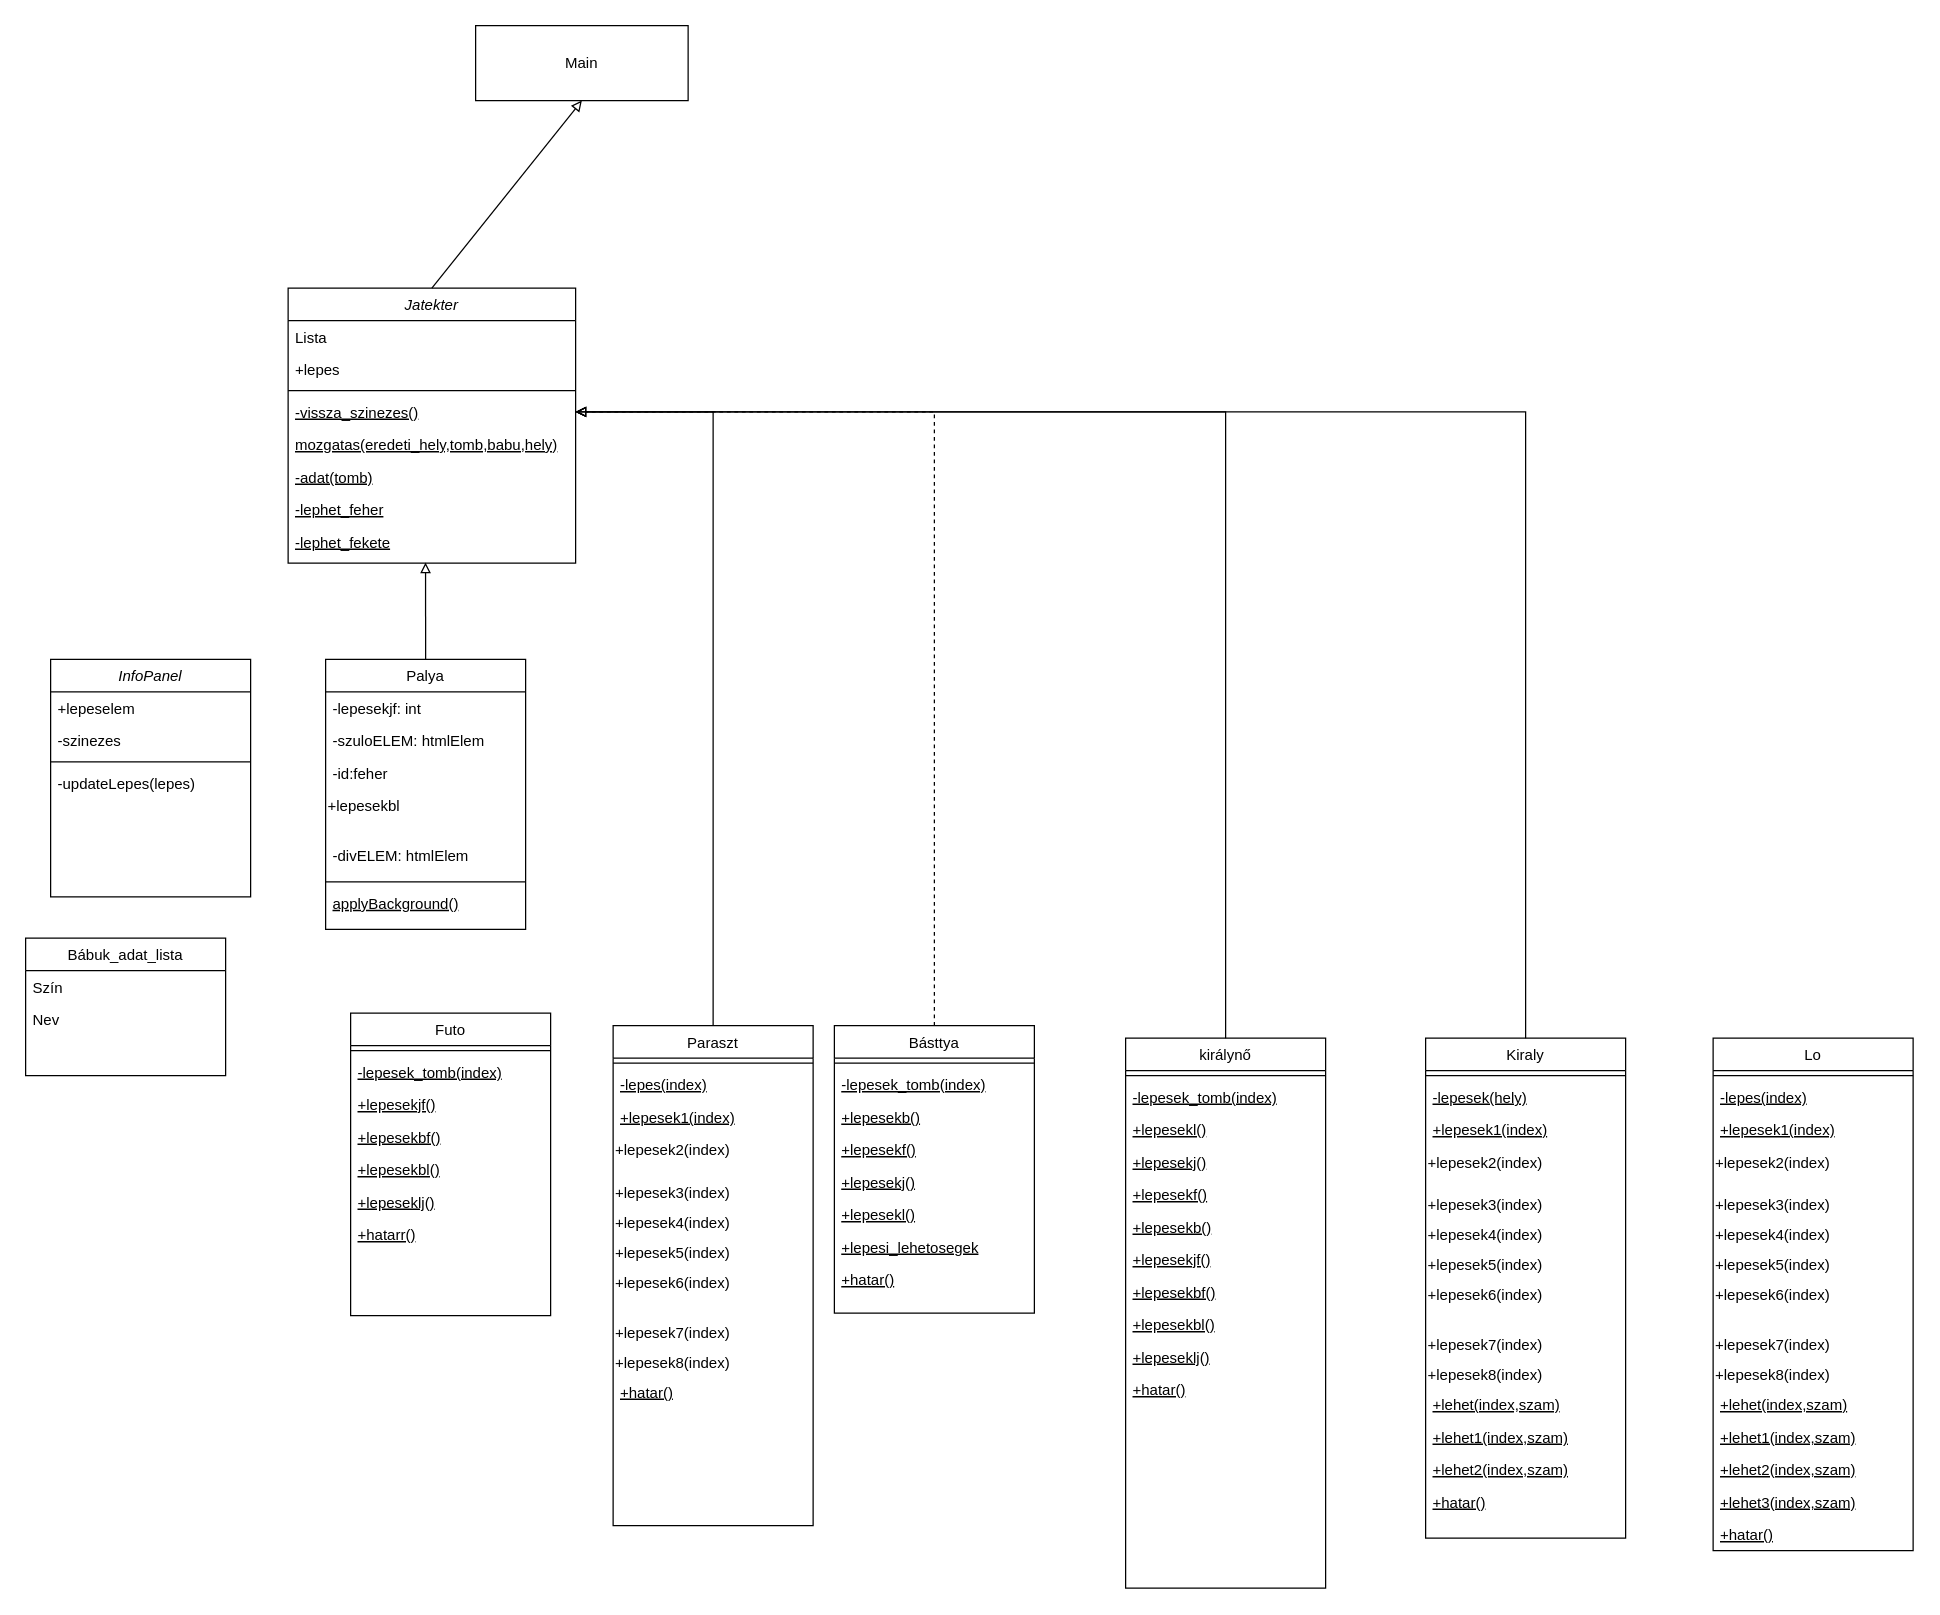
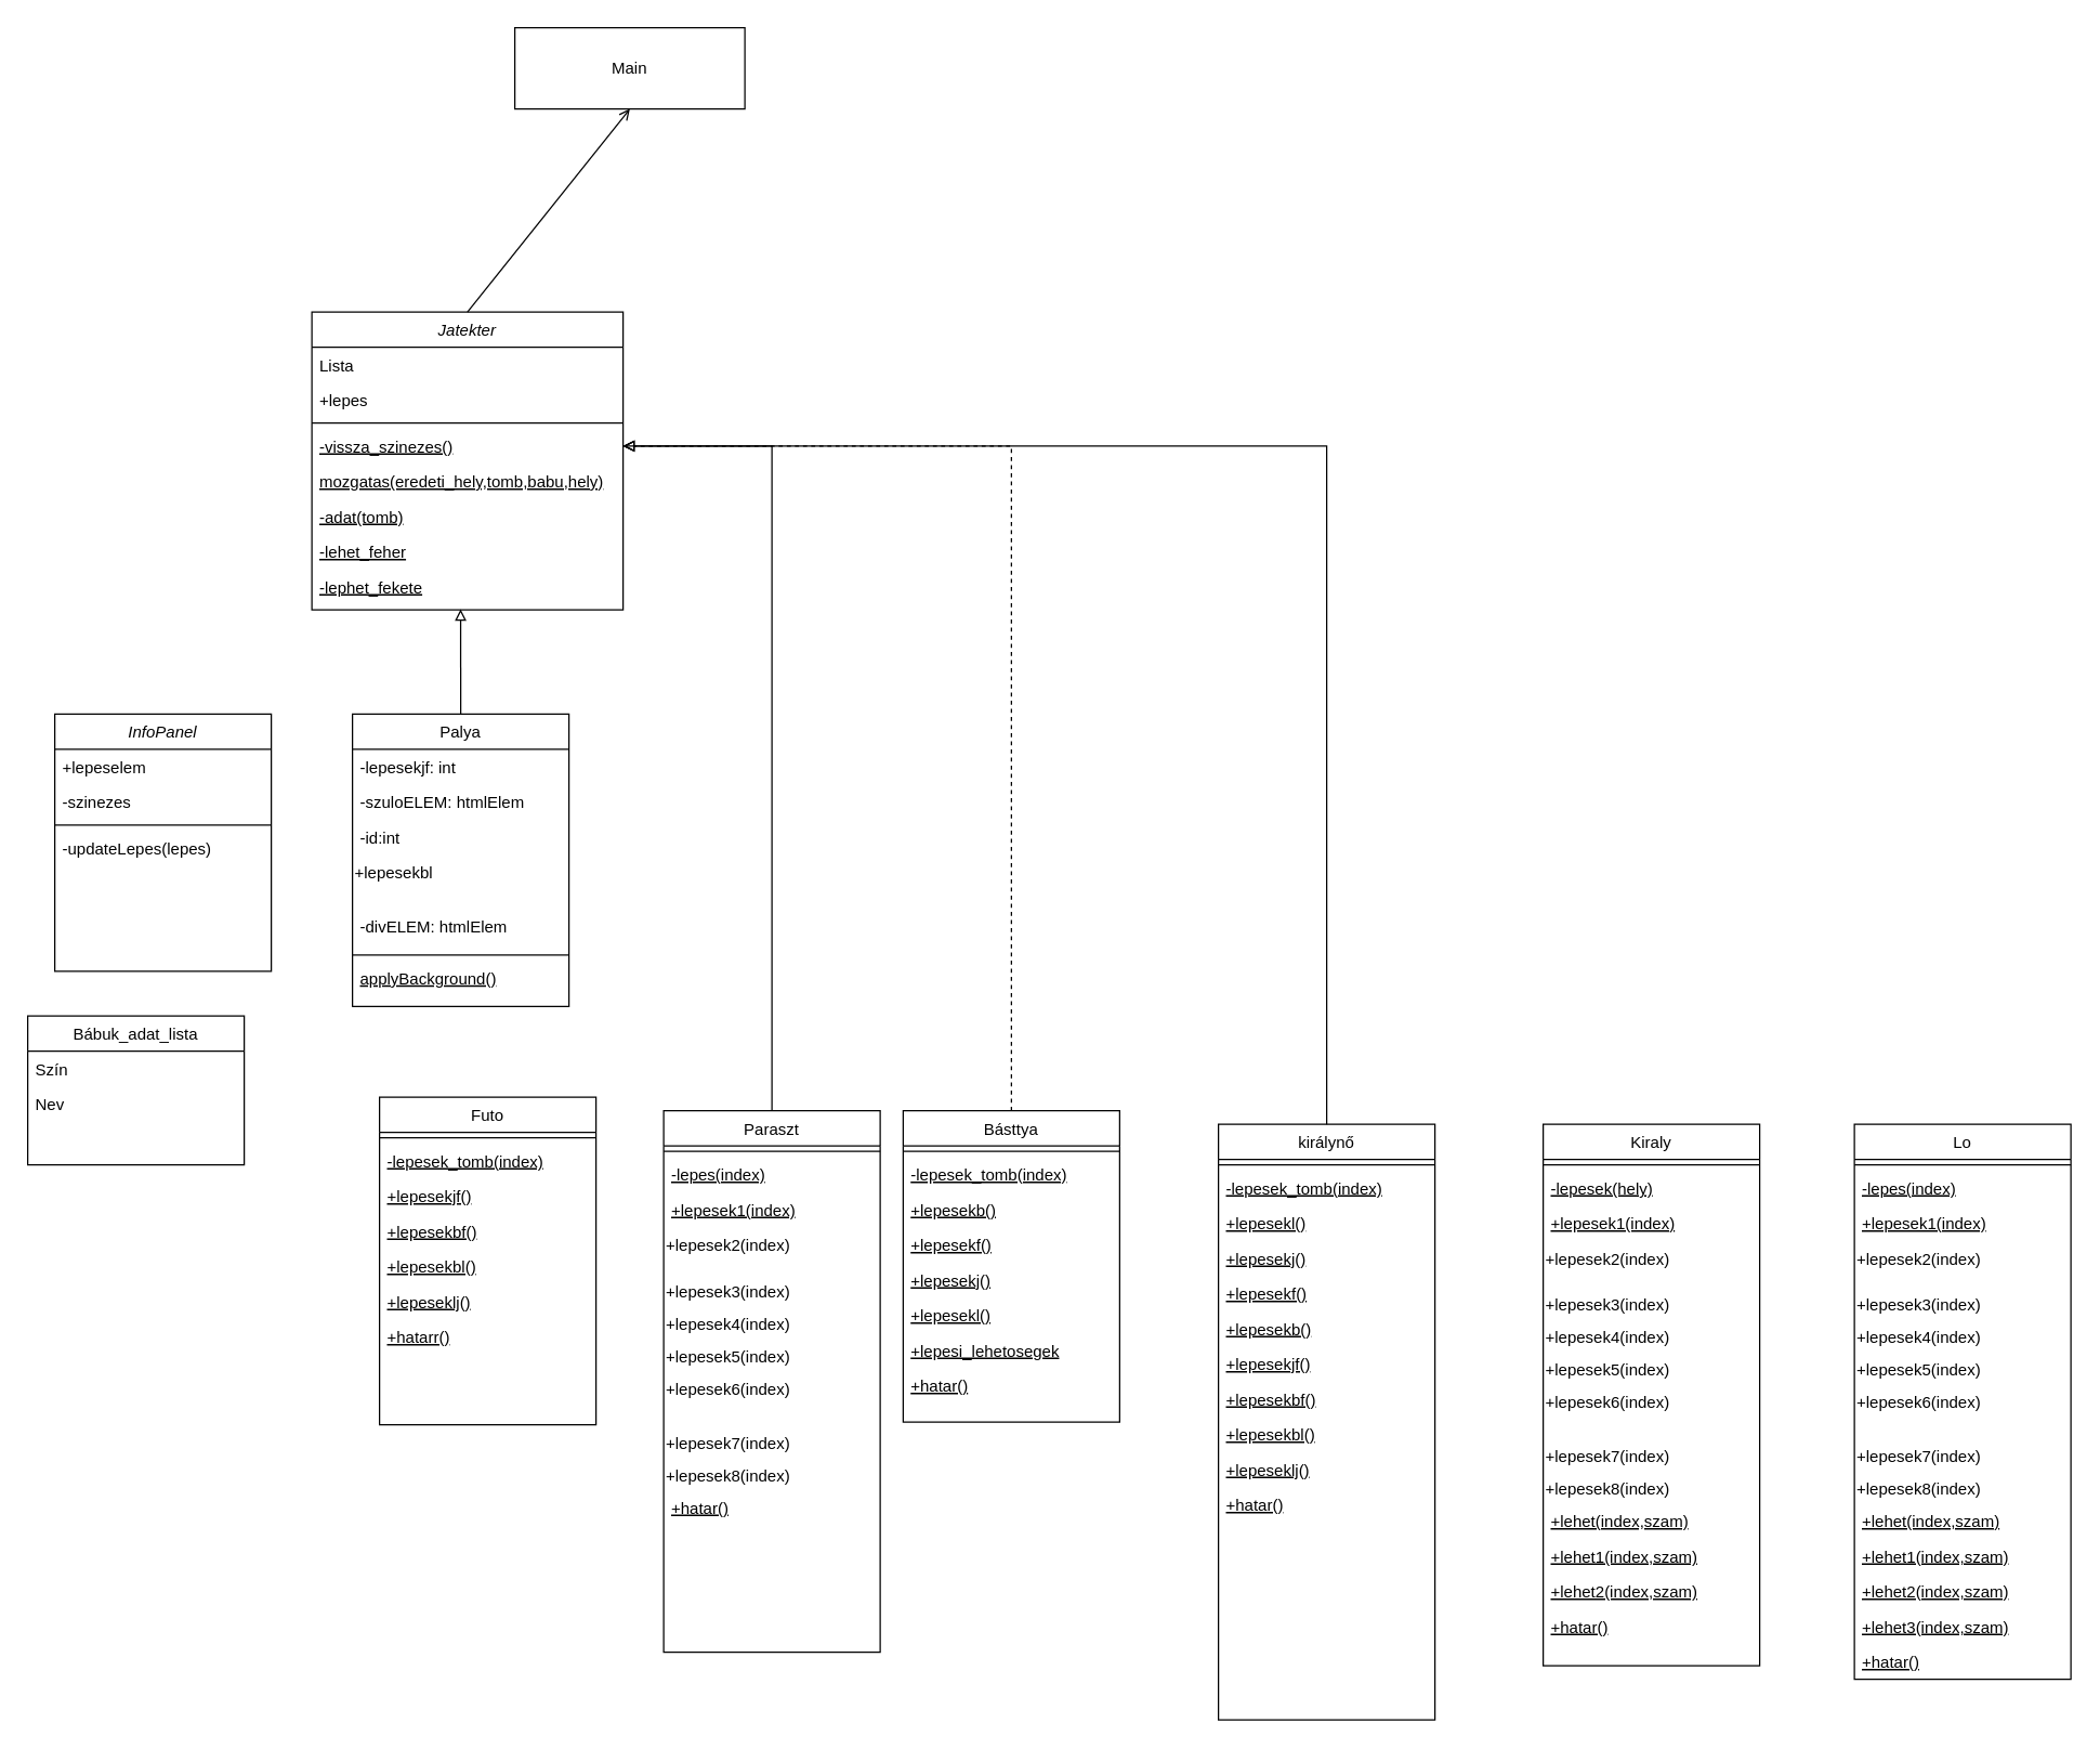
- <mxCell id="48" value="" style="endArrow=block;html=1;rounded=0;exitX=0.5;exitY=0;exitDx=0;exitDy=0;entryX=0.5;entryY=1;entryDx=0;entryDy=0;endFill=0;" parent="1" source="37" target="47" edge="1"><mxGeometry width="50" height="50" relative="1" as="geometry"><mxPoint x="440" y="390" as="sourcePoint" /><mxPoint x="390" y="440" as="targetPoint" /></mxGeometry></mxCell>
+ <mxCell id="48" value="" style="endArrow=open;html=1;rounded=0;exitX=0.5;exitY=0;exitDx=0;exitDy=0;entryX=0.5;entryY=1;entryDx=0;entryDy=0;endFill=0;" parent="1" source="37" target="47" edge="1"><mxGeometry width="50" height="50" relative="1" as="geometry"><mxPoint x="440" y="390" as="sourcePoint" /><mxPoint x="390" y="440" as="targetPoint" /></mxGeometry></mxCell>
- <mxCell id="61" value="" style="endArrow=open;html=1;rounded=0;exitX=0.5;exitY=0;exitDx=0;exitDy=0;entryX=1;entryY=0.5;entryDx=0;entryDy=0;endFill=0;" parent="1" source="49" target="41" edge="1"><mxGeometry width="50" height="50" relative="1" as="geometry"><mxPoint x="1080" y="630" as="sourcePoint" /><mxPoint x="650" y="630" as="targetPoint" /><Array as="points"><mxPoint x="980" y="329" /></Array></mxGeometry></mxCell>
+ <mxCell id="61" value="" style="endArrow=block;html=1;rounded=0;exitX=0.5;exitY=0;exitDx=0;exitDy=0;entryX=1;entryY=0.5;entryDx=0;entryDy=0;endFill=0;" parent="1" source="49" target="41" edge="1"><mxGeometry width="50" height="50" relative="1" as="geometry"><mxPoint x="1080" y="630" as="sourcePoint" /><mxPoint x="650" y="630" as="targetPoint" /><Array as="points"><mxPoint x="980" y="329" /></Array></mxGeometry></mxCell>
- <mxCell id="44" value="-lephet_feher" style="text;align=left;verticalAlign=top;spacingLeft=4;spacingRight=4;overflow=hidden;rotatable=0;points=[[0,0.5],[1,0.5]];portConstraint=eastwest;fontStyle=4" parent="37" vertex="1"><mxGeometry y="164" width="230" height="26" as="geometry" /></mxCell>
+ <mxCell id="44" value="-lehet_feher" style="text;align=left;verticalAlign=top;spacingLeft=4;spacingRight=4;overflow=hidden;rotatable=0;points=[[0,0.5],[1,0.5]];portConstraint=eastwest;fontStyle=4" parent="37" vertex="1"><mxGeometry y="164" width="230" height="26" as="geometry" /></mxCell>
- <mxCell id="77" style="edgeStyle=orthogonalEdgeStyle;rounded=0;orthogonalLoop=1;jettySize=auto;html=1;entryX=1;entryY=0.5;entryDx=0;entryDy=0;exitX=0.5;exitY=0;exitDx=0;exitDy=0;endArrow=block;endFill=0;" parent="1" source="62" target="41" edge="1"><mxGeometry relative="1" as="geometry"><mxPoint x="650" y="593" as="targetPoint" /></mxGeometry></mxCell>
- <mxCell id="7" value="-id:feher" style="text;align=left;verticalAlign=top;spacingLeft=4;spacingRight=4;overflow=hidden;rotatable=0;points=[[0,0.5],[1,0.5]];portConstraint=eastwest;rounded=0;shadow=0;html=0;" parent="4" vertex="1"><mxGeometry y="78" width="160" height="26" as="geometry" /></mxCell>
+ <mxCell id="7" value="-id:int" style="text;align=left;verticalAlign=top;spacingLeft=4;spacingRight=4;overflow=hidden;rotatable=0;points=[[0,0.5],[1,0.5]];portConstraint=eastwest;rounded=0;shadow=0;html=0;" parent="4" vertex="1"><mxGeometry y="78" width="160" height="26" as="geometry" /></mxCell>
